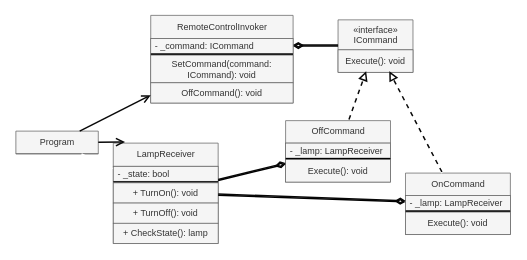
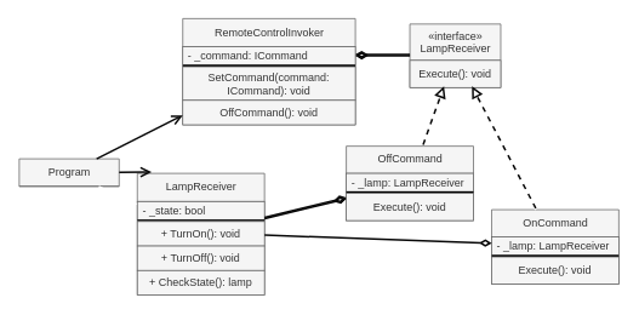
- <mxCell id="16" value="«interface»&lt;br&gt;ICommand" style="swimlane;fontStyle=0;align=center;verticalAlign=top;childLayout=stackLayout;horizontal=1;startSize=40;horizontalStack=0;resizeParent=1;resizeParentMax=0;resizeLast=0;collapsible=0;marginBottom=0;html=1;fillColor=#f5f5f5;fontColor=#333333;strokeColor=#666666;" parent="1" vertex="1"><mxGeometry x="450" y="26" width="100" height="70" as="geometry" /></mxCell>
+ <mxCell id="16" value="«interface»&lt;br&gt;LampReceiver" style="swimlane;fontStyle=0;align=center;verticalAlign=top;childLayout=stackLayout;horizontal=1;startSize=40;horizontalStack=0;resizeParent=1;resizeParentMax=0;resizeLast=0;collapsible=0;marginBottom=0;html=1;fillColor=#f5f5f5;fontColor=#333333;strokeColor=#666666;" parent="1" vertex="1"><mxGeometry x="450" y="26" width="100" height="70" as="geometry" /></mxCell>
- <mxCell id="28" value="" style="endArrow=none;startArrow=diamondThin;endFill=0;startFill=0;html=1;verticalAlign=bottom;labelBackgroundColor=none;strokeWidth=2;startSize=8;endSize=8;" parent="1" source="22" target="10" edge="1"><mxGeometry width="160" relative="1" as="geometry"><mxPoint x="430" y="314.181" as="sourcePoint" /><mxPoint x="380" y="301.096" as="targetPoint" /></mxGeometry></mxCell>
